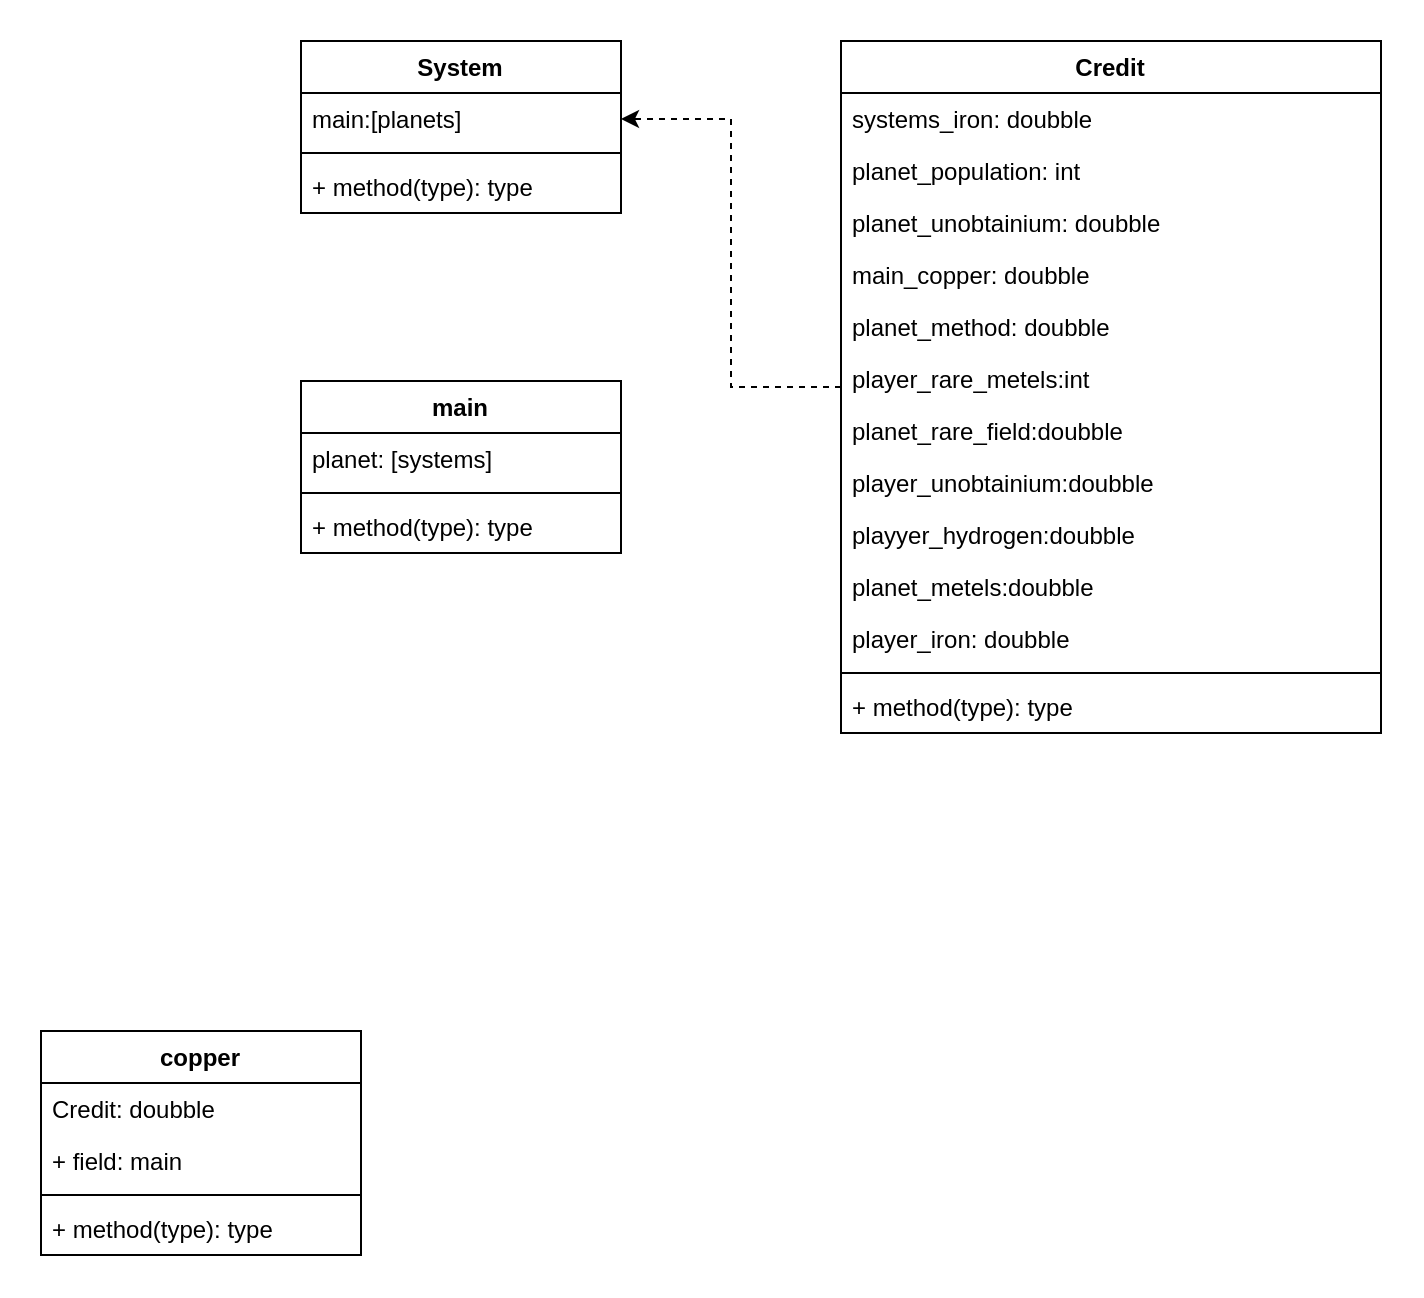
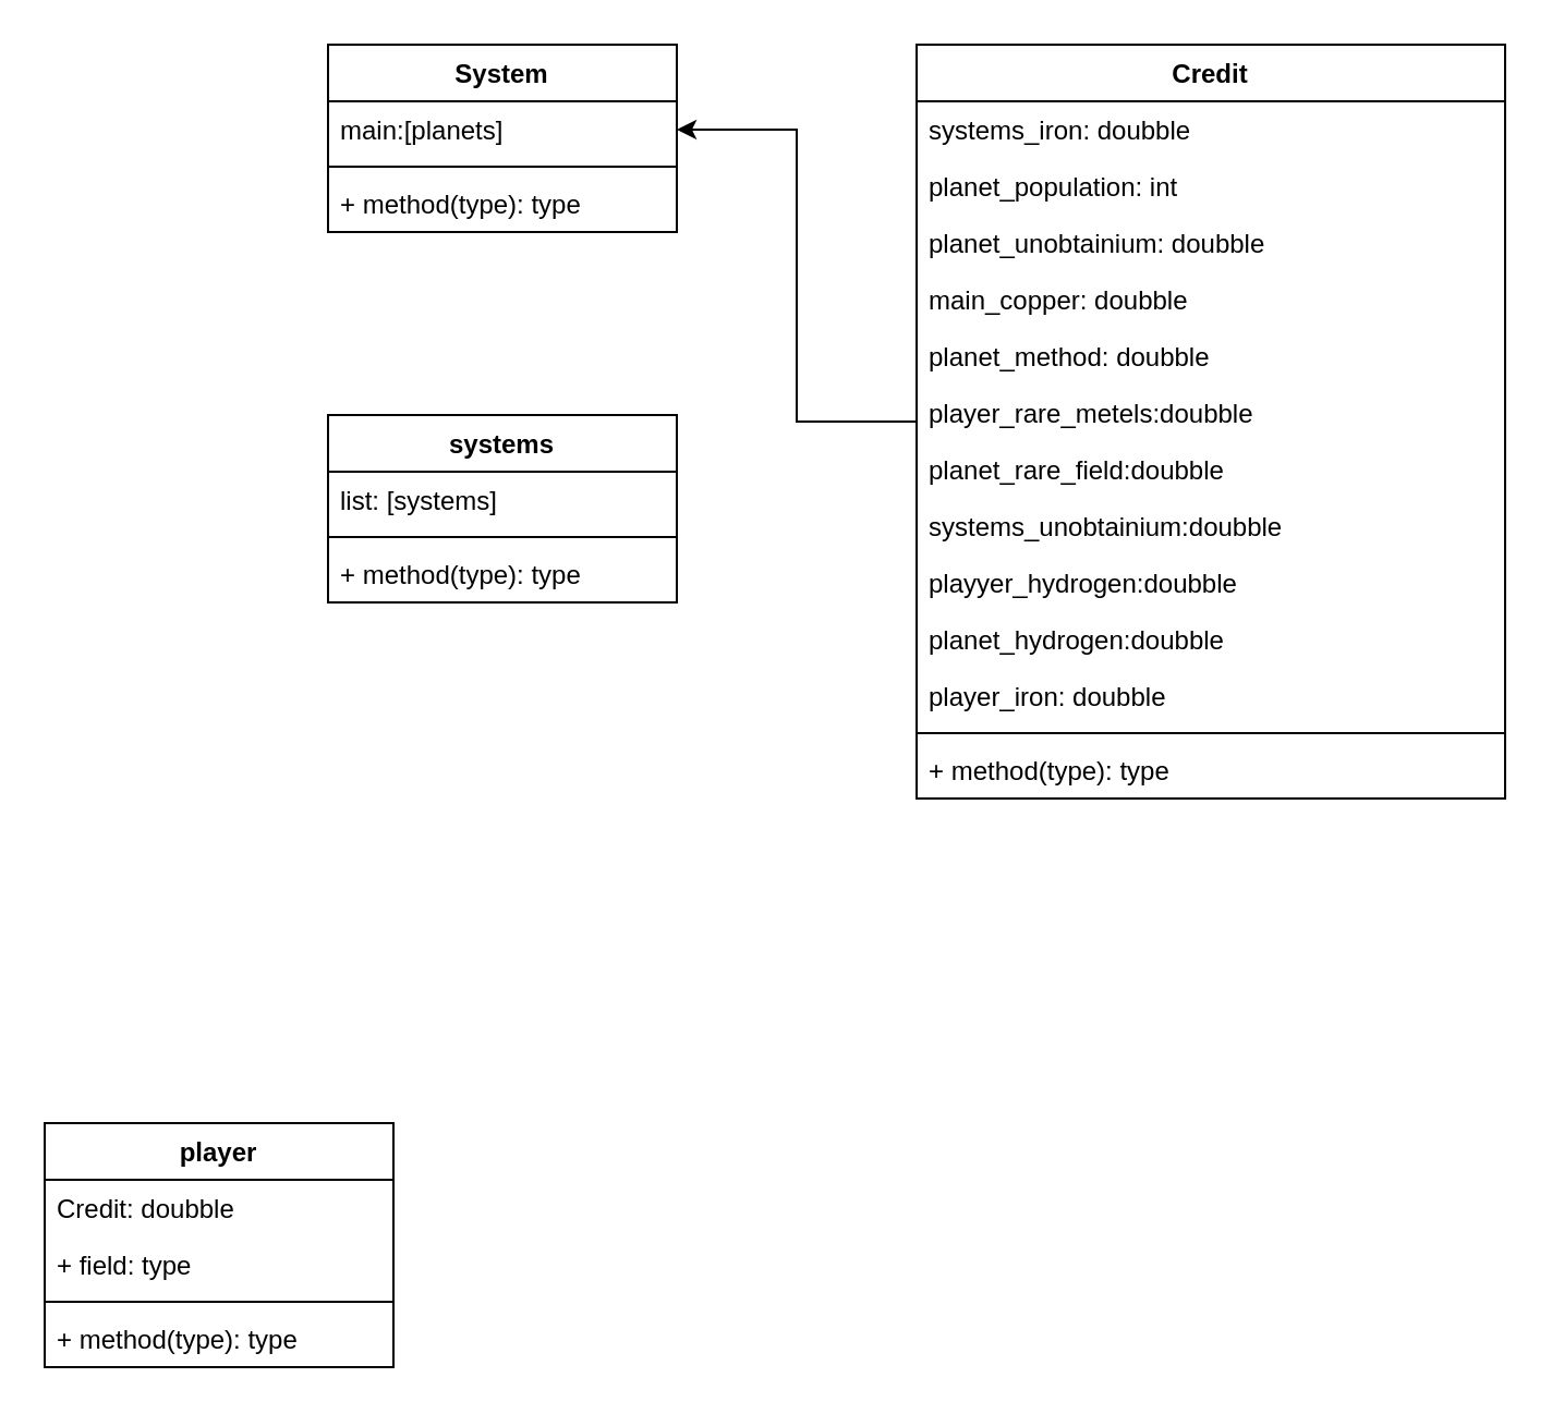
- <mxCell id="6" style="edgeStyle=orthogonalEdgeStyle;rounded=0;orthogonalLoop=1;jettySize=auto;html=1;dashed=1;" parent="1" source="7" target="3" edge="1"><mxGeometry relative="1" as="geometry" /></mxCell>
+ <mxCell id="6" style="edgeStyle=orthogonalEdgeStyle;rounded=0;orthogonalLoop=1;jettySize=auto;html=1;" parent="1" source="7" target="3" edge="1"><mxGeometry relative="1" as="geometry" /></mxCell>
- <mxCell id="13" value="player_rare_metels:int" style="text;strokeColor=none;fillColor=none;align=left;verticalAlign=top;spacingLeft=4;spacingRight=4;overflow=hidden;rotatable=0;points=[[0,0.5],[1,0.5]];portConstraint=eastwest;whiteSpace=wrap;html=1;" vertex="1" parent="7"><mxGeometry y="156" width="270" height="26" as="geometry" /></mxCell>
+ <mxCell id="13" value="player_rare_metels:doubble" style="text;strokeColor=none;fillColor=none;align=left;verticalAlign=top;spacingLeft=4;spacingRight=4;overflow=hidden;rotatable=0;points=[[0,0.5],[1,0.5]];portConstraint=eastwest;whiteSpace=wrap;html=1;" vertex="1" parent="7"><mxGeometry y="156" width="270" height="26" as="geometry" /></mxCell>
- <mxCell id="21" value="main&lt;br&gt;" style="swimlane;fontStyle=1;align=center;verticalAlign=top;childLayout=stackLayout;horizontal=1;startSize=26;horizontalStack=0;resizeParent=1;resizeParentMax=0;resizeLast=0;collapsible=1;marginBottom=0;whiteSpace=wrap;html=1;" parent="1" vertex="1"><mxGeometry x="150" y="190" width="160" height="86" as="geometry" /></mxCell>
+ <mxCell id="21" value="systems&lt;br&gt;" style="swimlane;fontStyle=1;align=center;verticalAlign=top;childLayout=stackLayout;horizontal=1;startSize=26;horizontalStack=0;resizeParent=1;resizeParentMax=0;resizeLast=0;collapsible=1;marginBottom=0;whiteSpace=wrap;html=1;" parent="1" vertex="1"><mxGeometry x="150" y="190" width="160" height="86" as="geometry" /></mxCell>
- <mxCell id="22" value="planet: [systems]" style="text;strokeColor=none;fillColor=none;align=left;verticalAlign=top;spacingLeft=4;spacingRight=4;overflow=hidden;rotatable=0;points=[[0,0.5],[1,0.5]];portConstraint=eastwest;whiteSpace=wrap;html=1;" parent="21" vertex="1"><mxGeometry y="26" width="160" height="26" as="geometry" /></mxCell>
+ <mxCell id="22" value="list: [systems]" style="text;strokeColor=none;fillColor=none;align=left;verticalAlign=top;spacingLeft=4;spacingRight=4;overflow=hidden;rotatable=0;points=[[0,0.5],[1,0.5]];portConstraint=eastwest;whiteSpace=wrap;html=1;" parent="21" vertex="1"><mxGeometry y="26" width="160" height="26" as="geometry" /></mxCell>
- <mxCell id="15" value="player_unobtainium:doubble" style="text;strokeColor=none;fillColor=none;align=left;verticalAlign=top;spacingLeft=4;spacingRight=4;overflow=hidden;rotatable=0;points=[[0,0.5],[1,0.5]];portConstraint=eastwest;whiteSpace=wrap;html=1;" vertex="1" parent="7"><mxGeometry y="208" width="270" height="26" as="geometry" /></mxCell>
+ <mxCell id="15" value="systems_unobtainium:doubble" style="text;strokeColor=none;fillColor=none;align=left;verticalAlign=top;spacingLeft=4;spacingRight=4;overflow=hidden;rotatable=0;points=[[0,0.5],[1,0.5]];portConstraint=eastwest;whiteSpace=wrap;html=1;" vertex="1" parent="7"><mxGeometry y="208" width="270" height="26" as="geometry" /></mxCell>
- <mxCell id="17" value="planet_metels:doubble&lt;br&gt;" style="text;strokeColor=none;fillColor=none;align=left;verticalAlign=top;spacingLeft=4;spacingRight=4;overflow=hidden;rotatable=0;points=[[0,0.5],[1,0.5]];portConstraint=eastwest;whiteSpace=wrap;html=1;" vertex="1" parent="7"><mxGeometry y="260" width="270" height="26" as="geometry" /></mxCell>
+ <mxCell id="17" value="planet_hydrogen:doubble&lt;br&gt;" style="text;strokeColor=none;fillColor=none;align=left;verticalAlign=top;spacingLeft=4;spacingRight=4;overflow=hidden;rotatable=0;points=[[0,0.5],[1,0.5]];portConstraint=eastwest;whiteSpace=wrap;html=1;" vertex="1" parent="7"><mxGeometry y="260" width="270" height="26" as="geometry" /></mxCell>
- <mxCell id="25" value="copper" style="swimlane;fontStyle=1;align=center;verticalAlign=top;childLayout=stackLayout;horizontal=1;startSize=26;horizontalStack=0;resizeParent=1;resizeParentMax=0;resizeLast=0;collapsible=1;marginBottom=0;whiteSpace=wrap;html=1;" vertex="1" parent="1"><mxGeometry x="20" y="515" width="160" height="112" as="geometry" /></mxCell>
+ <mxCell id="25" value="player" style="swimlane;fontStyle=1;align=center;verticalAlign=top;childLayout=stackLayout;horizontal=1;startSize=26;horizontalStack=0;resizeParent=1;resizeParentMax=0;resizeLast=0;collapsible=1;marginBottom=0;whiteSpace=wrap;html=1;" vertex="1" parent="1"><mxGeometry x="20" y="515" width="160" height="112" as="geometry" /></mxCell>
- <mxCell id="27" value="+ field: main" style="text;strokeColor=none;fillColor=none;align=left;verticalAlign=top;spacingLeft=4;spacingRight=4;overflow=hidden;rotatable=0;points=[[0,0.5],[1,0.5]];portConstraint=eastwest;whiteSpace=wrap;html=1;" vertex="1" parent="25"><mxGeometry y="52" width="160" height="26" as="geometry" /></mxCell>
+ <mxCell id="27" value="+ field: type" style="text;strokeColor=none;fillColor=none;align=left;verticalAlign=top;spacingLeft=4;spacingRight=4;overflow=hidden;rotatable=0;points=[[0,0.5],[1,0.5]];portConstraint=eastwest;whiteSpace=wrap;html=1;" vertex="1" parent="25"><mxGeometry y="52" width="160" height="26" as="geometry" /></mxCell>
